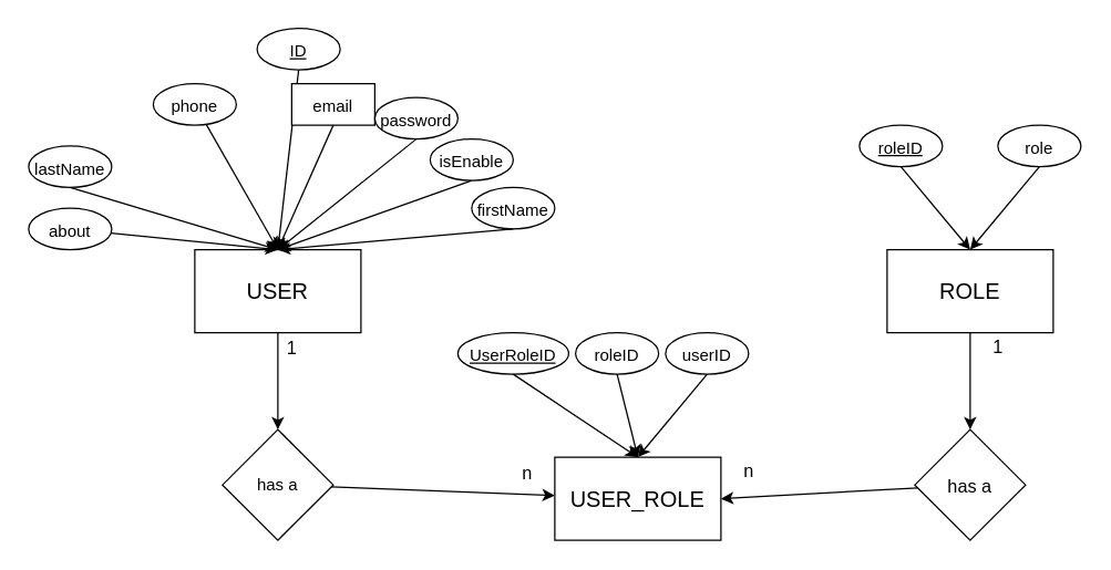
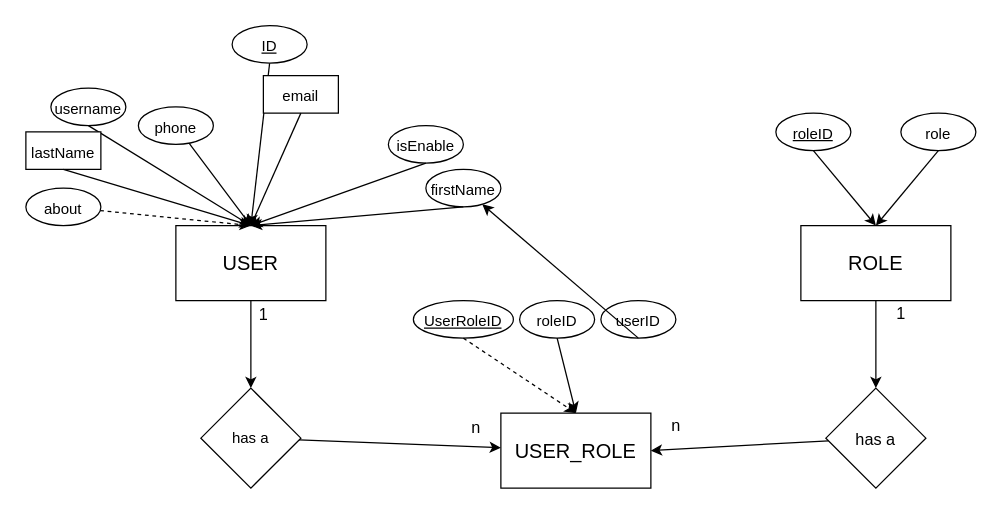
- <mxCell id="8" value="&lt;font style=&quot;font-size: 12px;&quot;&gt;phone&lt;/font&gt;" style="ellipse;whiteSpace=wrap;html=1;fontSize=16;" vertex="1" parent="1"><mxGeometry x="110" y="60" width="60" height="30" as="geometry" /></mxCell>
+ <mxCell id="8" value="&lt;font style=&quot;font-size: 12px;&quot;&gt;phone&lt;/font&gt;" style="ellipse;whiteSpace=wrap;html=1;fontSize=16;" vertex="1" parent="1"><mxGeometry x="110" y="85" width="60" height="30" as="geometry" /></mxCell>
+ <mxCell id="15" value="&lt;span style=&quot;font-size: 12px;&quot;&gt;username&lt;br&gt;&lt;/span&gt;" style="ellipse;whiteSpace=wrap;html=1;fontSize=16;" vertex="1" parent="1"><mxGeometry x="40" y="70" width="60" height="30" as="geometry" /></mxCell>
- <mxCell id="11" value="&lt;span style=&quot;font-size: 12px;&quot;&gt;password&lt;br&gt;&lt;/span&gt;" style="ellipse;whiteSpace=wrap;html=1;fontSize=16;" vertex="1" parent="1"><mxGeometry x="270" y="70" width="60" height="30" as="geometry" /></mxCell>
- <mxCell id="39" value="&lt;span style=&quot;font-size: 12px;&quot;&gt;lastName&lt;br&gt;&lt;/span&gt;" style="ellipse;whiteSpace=wrap;html=1;fontSize=16;" vertex="1" parent="1"><mxGeometry y="105" width="60" height="30" as="geometry" x="20" /></mxCell>
+ <mxCell id="39" value="&lt;span style=&quot;font-size: 12px;&quot;&gt;lastName&lt;br&gt;&lt;/span&gt;" style="whiteSpace=wrap;html=1;fontSize=16;rounded=0;" vertex="1" parent="1"><mxGeometry y="105" width="60" height="30" as="geometry" x="20" /></mxCell>
+ <mxCell id="16" style="edgeStyle=none;rounded=0;orthogonalLoop=1;jettySize=auto;html=1;exitX=0.5;exitY=1;exitDx=0;exitDy=0;entryX=0.5;entryY=0;entryDx=0;entryDy=0;fontSize=12;" edge="1" parent="1" source="15" target="3"><mxGeometry relative="1" as="geometry"><mxPoint x="50" y="105" as="sourcePoint" /><mxPoint x="-90" y="155" as="targetPoint" /></mxGeometry></mxCell>
- <mxCell id="12" style="edgeStyle=none;rounded=0;orthogonalLoop=1;jettySize=auto;html=1;exitX=0.5;exitY=1;exitDx=0;exitDy=0;entryX=0.5;entryY=0;entryDx=0;entryDy=0;fontSize=12;" edge="1" parent="1" source="11" target="3"><mxGeometry relative="1" as="geometry"><mxPoint x="280" y="90" as="sourcePoint" /><mxPoint x="270" y="180" as="targetPoint" /></mxGeometry></mxCell>
- <mxCell id="10" style="edgeStyle=none;rounded=0;orthogonalLoop=1;jettySize=auto;html=1;exitX=0.5;exitY=1;exitDx=0;exitDy=0;entryX=0.5;entryY=0;entryDx=0;entryDy=0;fontSize=12;" edge="1" parent="1" source="9" target="3"><mxGeometry relative="1" as="geometry"><mxPoint x="210" y="90" as="sourcePoint" /><mxPoint x="280" y="180" as="targetPoint" /></mxGeometry></mxCell>
+ <mxCell id="10" style="edgeStyle=none;rounded=0;orthogonalLoop=1;jettySize=auto;html=1;exitX=0.5;exitY=1;exitDx=0;exitDy=0;entryX=0.5;entryY=0;entryDx=0;entryDy=0;fontSize=12;endArrow=diamond;" edge="1" parent="1" source="9" target="3"><mxGeometry relative="1" as="geometry"><mxPoint x="210" y="90" as="sourcePoint" /><mxPoint x="280" y="180" as="targetPoint" /></mxGeometry></mxCell>
- <mxCell id="41" style="edgeStyle=none;rounded=0;orthogonalLoop=1;jettySize=auto;html=1;entryX=0.5;entryY=0;entryDx=0;entryDy=0;fontSize=13;" edge="1" parent="1" source="42" target="3"><mxGeometry relative="1" as="geometry" /></mxCell>
+ <mxCell id="41" style="edgeStyle=none;rounded=0;orthogonalLoop=1;jettySize=auto;html=1;entryX=0.5;entryY=0;entryDx=0;entryDy=0;fontSize=13;dashed=1;" edge="1" parent="1" source="42" target="3"><mxGeometry relative="1" as="geometry" /></mxCell>
- <mxCell id="26" style="edgeStyle=none;rounded=0;orthogonalLoop=1;jettySize=auto;html=1;exitX=0.5;exitY=1;exitDx=0;exitDy=0;entryX=0.5;entryY=0;entryDx=0;entryDy=0;fontSize=12;startArrow=none;" edge="1" source="25" parent="1" target="21"><mxGeometry relative="1" as="geometry"><mxPoint x="545" y="350" as="targetPoint" /></mxGeometry></mxCell>
+ <mxCell id="26" style="edgeStyle=none;rounded=0;orthogonalLoop=1;jettySize=auto;html=1;exitX=0.5;exitY=1;exitDx=0;exitDy=0;fontSize=12;startArrow=none;" edge="1" source="25" parent="1" target="37"><mxGeometry relative="1" as="geometry"><mxPoint x="545" y="350" as="targetPoint" /></mxGeometry></mxCell>
- <mxCell id="28" style="edgeStyle=none;rounded=0;orthogonalLoop=1;jettySize=auto;html=1;exitX=0.5;exitY=1;exitDx=0;exitDy=0;entryX=0.5;entryY=0;entryDx=0;entryDy=0;fontSize=12;" edge="1" source="27" parent="1" target="21"><mxGeometry relative="1" as="geometry"><mxPoint x="495" y="270" as="sourcePoint" /><mxPoint x="385" y="330" as="targetPoint" /></mxGeometry></mxCell>
+ <mxCell id="28" style="edgeStyle=none;rounded=0;orthogonalLoop=1;jettySize=auto;html=1;exitX=0.5;exitY=1;exitDx=0;exitDy=0;entryX=0.5;entryY=0;entryDx=0;entryDy=0;fontSize=12;dashed=1;" edge="1" source="27" parent="1" target="21"><mxGeometry relative="1" as="geometry"><mxPoint x="495" y="270" as="sourcePoint" /><mxPoint x="385" y="330" as="targetPoint" /></mxGeometry></mxCell>
